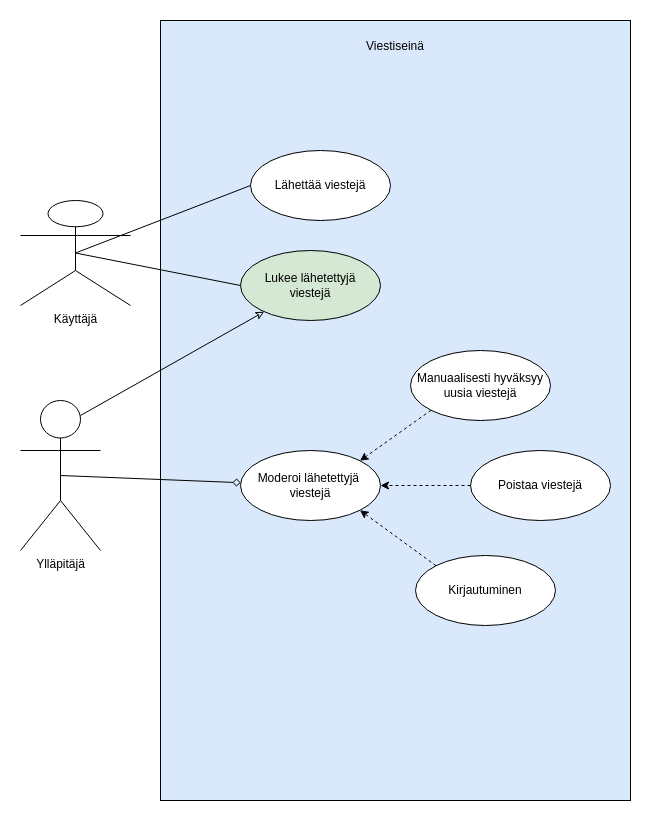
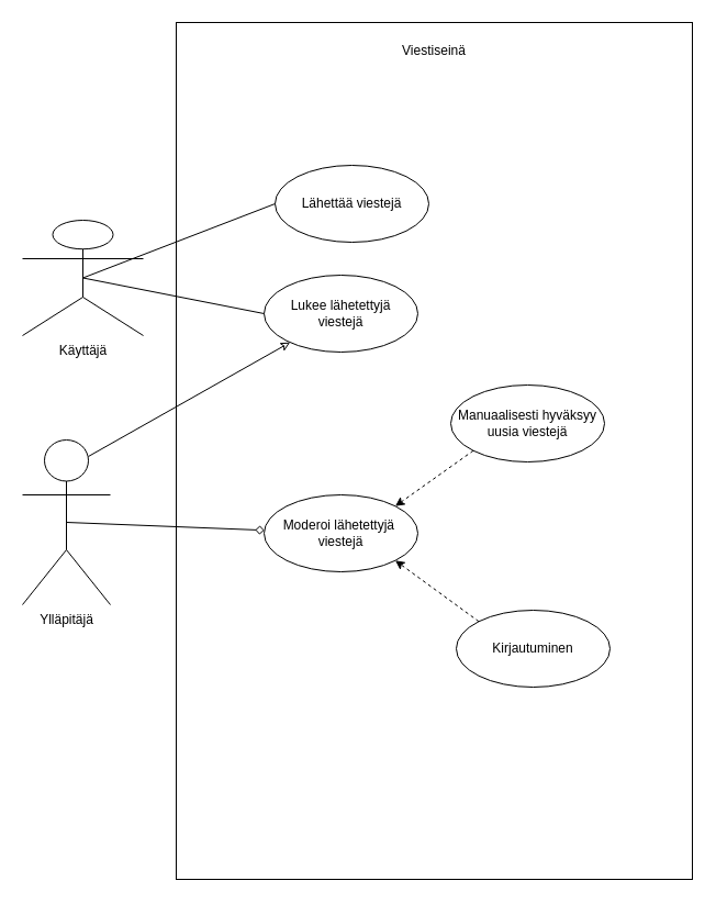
- <mxCell id="5" value="Lukee lähetettyjä &lt;br&gt;viestejä" style="ellipse;whiteSpace=wrap;html=1;fillColor=#d5e8d4;" vertex="1" parent="1"><mxGeometry x="240" y="250" width="140" height="70" as="geometry" /></mxCell>
+ <mxCell id="5" value="Lukee lähetettyjä &lt;br&gt;viestejä" style="ellipse;whiteSpace=wrap;html=1;" vertex="1" parent="1"><mxGeometry x="240" y="250" width="140" height="70" as="geometry" /></mxCell>
- <mxCell id="4" value="&lt;p style=&quot;line-height: 120%&quot;&gt;Viestiseinä&lt;/p&gt;" style="rounded=0;whiteSpace=wrap;html=1;verticalAlign=top;fillColor=#dae8fc;" vertex="1" parent="1"><mxGeometry x="160" y="20" width="470" height="780" as="geometry" /></mxCell>
+ <mxCell id="4" value="&lt;p style=&quot;line-height: 120%&quot;&gt;Viestiseinä&lt;/p&gt;" style="rounded=0;whiteSpace=wrap;html=1;verticalAlign=top;" vertex="1" parent="1"><mxGeometry x="160" y="20" width="470" height="780" as="geometry" /></mxCell>
- <mxCell id="16" style="edgeStyle=none;rounded=0;orthogonalLoop=1;jettySize=auto;html=1;exitX=0;exitY=0.5;exitDx=0;exitDy=0;entryX=1;entryY=0.5;entryDx=0;entryDy=0;startArrow=none;startFill=0;endArrow=classic;endFill=1;dashed=1;" edge="1" parent="1" source="17" target="7"><mxGeometry relative="1" as="geometry" /></mxCell>
- <mxCell id="17" value="Poistaa viestejä" style="ellipse;whiteSpace=wrap;html=1;" vertex="1" parent="1"><mxGeometry x="470" y="450" width="140" height="70" as="geometry" /></mxCell>
